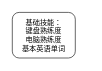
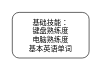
- <mxCell id="2" value="基础技能：&lt;br&gt;键盘熟练度&lt;br&gt;电脑熟练度&lt;br&gt;基本英语单词&lt;br&gt;" style="rounded=1;whiteSpace=wrap;html=1;" vertex="1" parent="1"><mxGeometry x="20" y="20" width="105" height="76" as="geometry" /></mxCell>
+ <mxCell id="2" value="基础技能：&lt;br&gt;键盘熟练度&lt;br&gt;电脑熟练度&lt;br&gt;基本英语单词&lt;br&gt;" style="rounded=1;whiteSpace=wrap;html=1;" vertex="1" parent="1"><mxGeometry x="20" y="20" width="128" height="76" as="geometry" /></mxCell>
